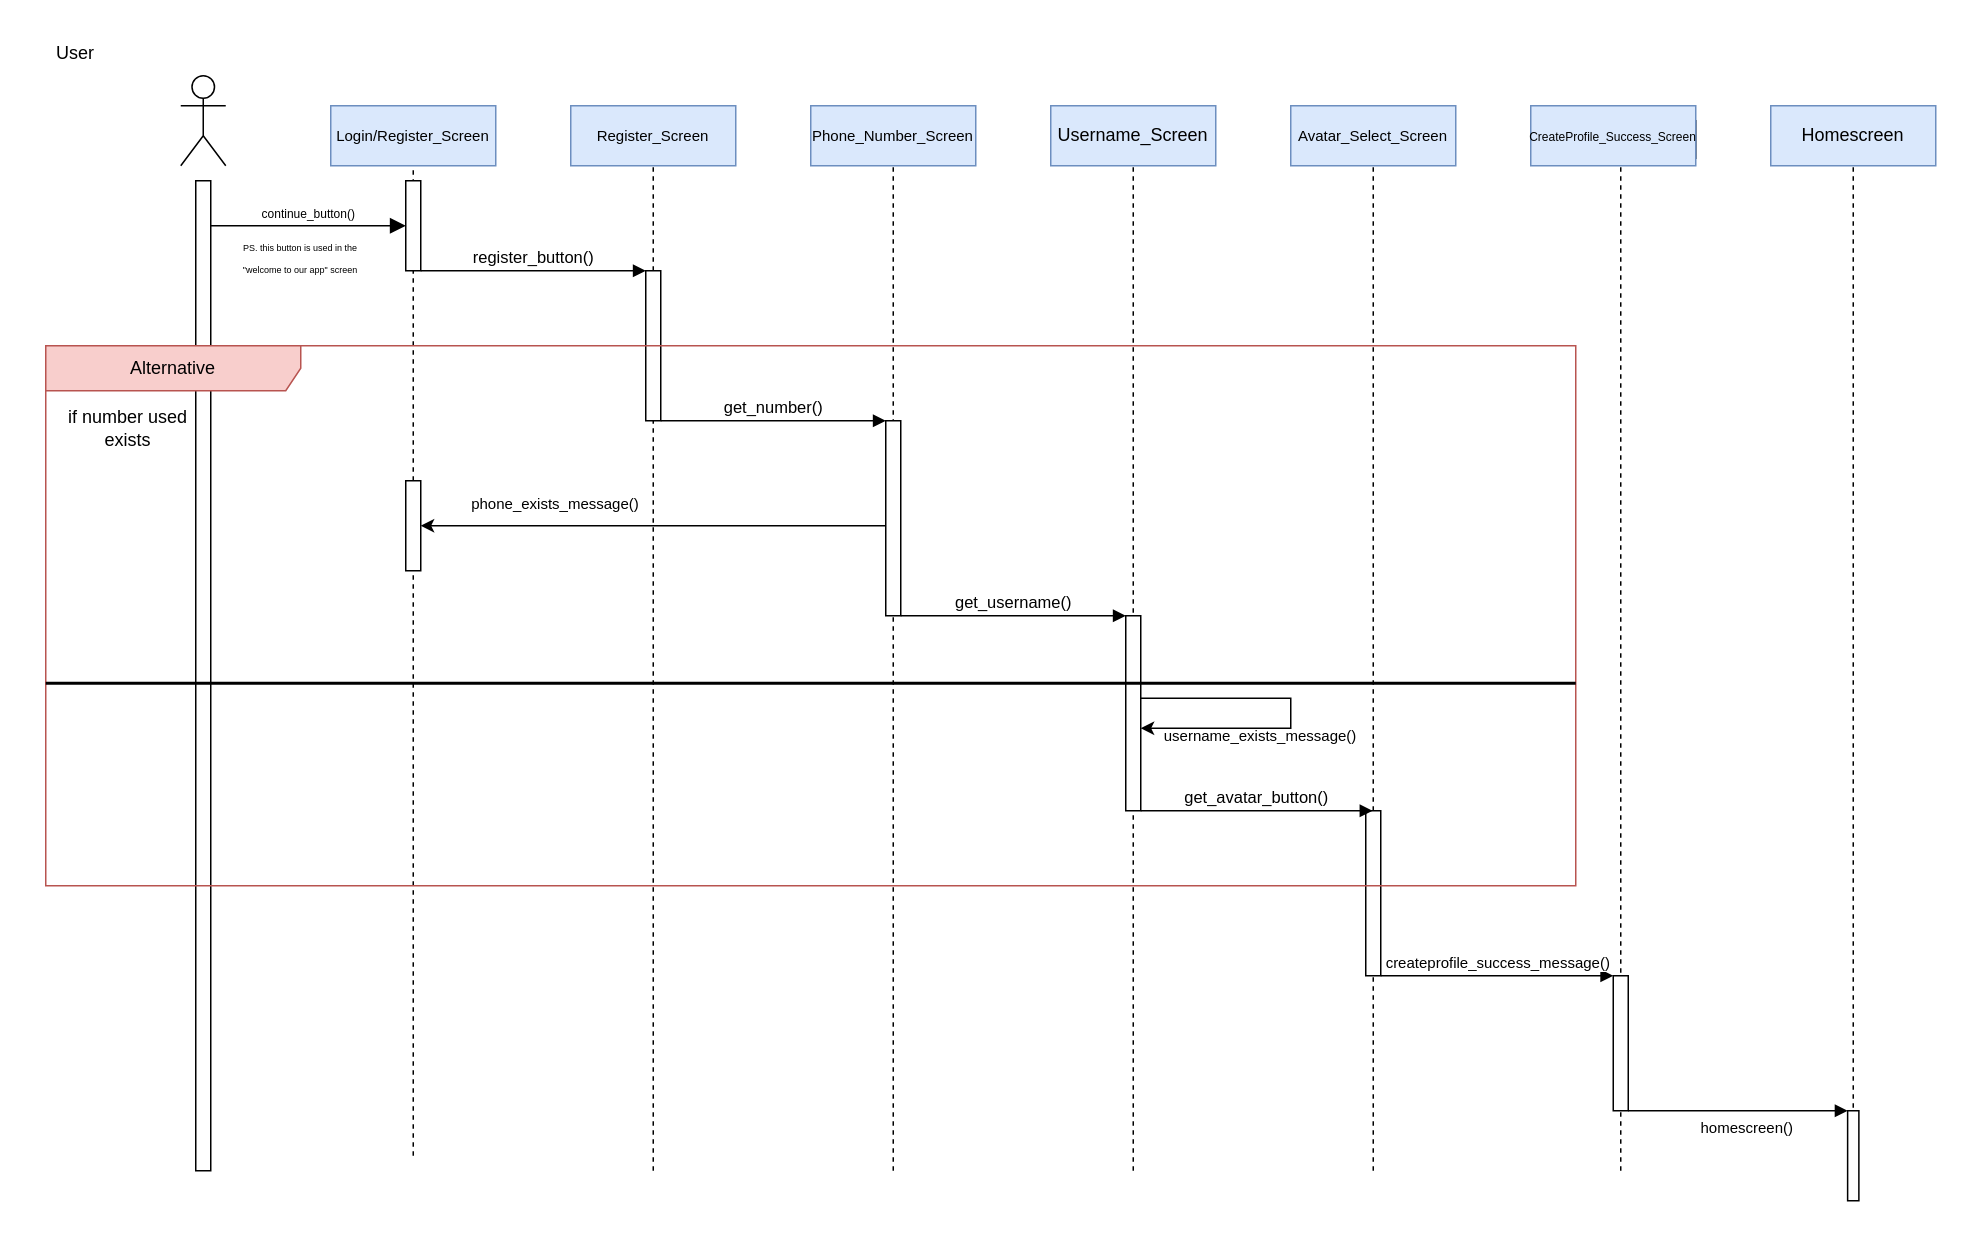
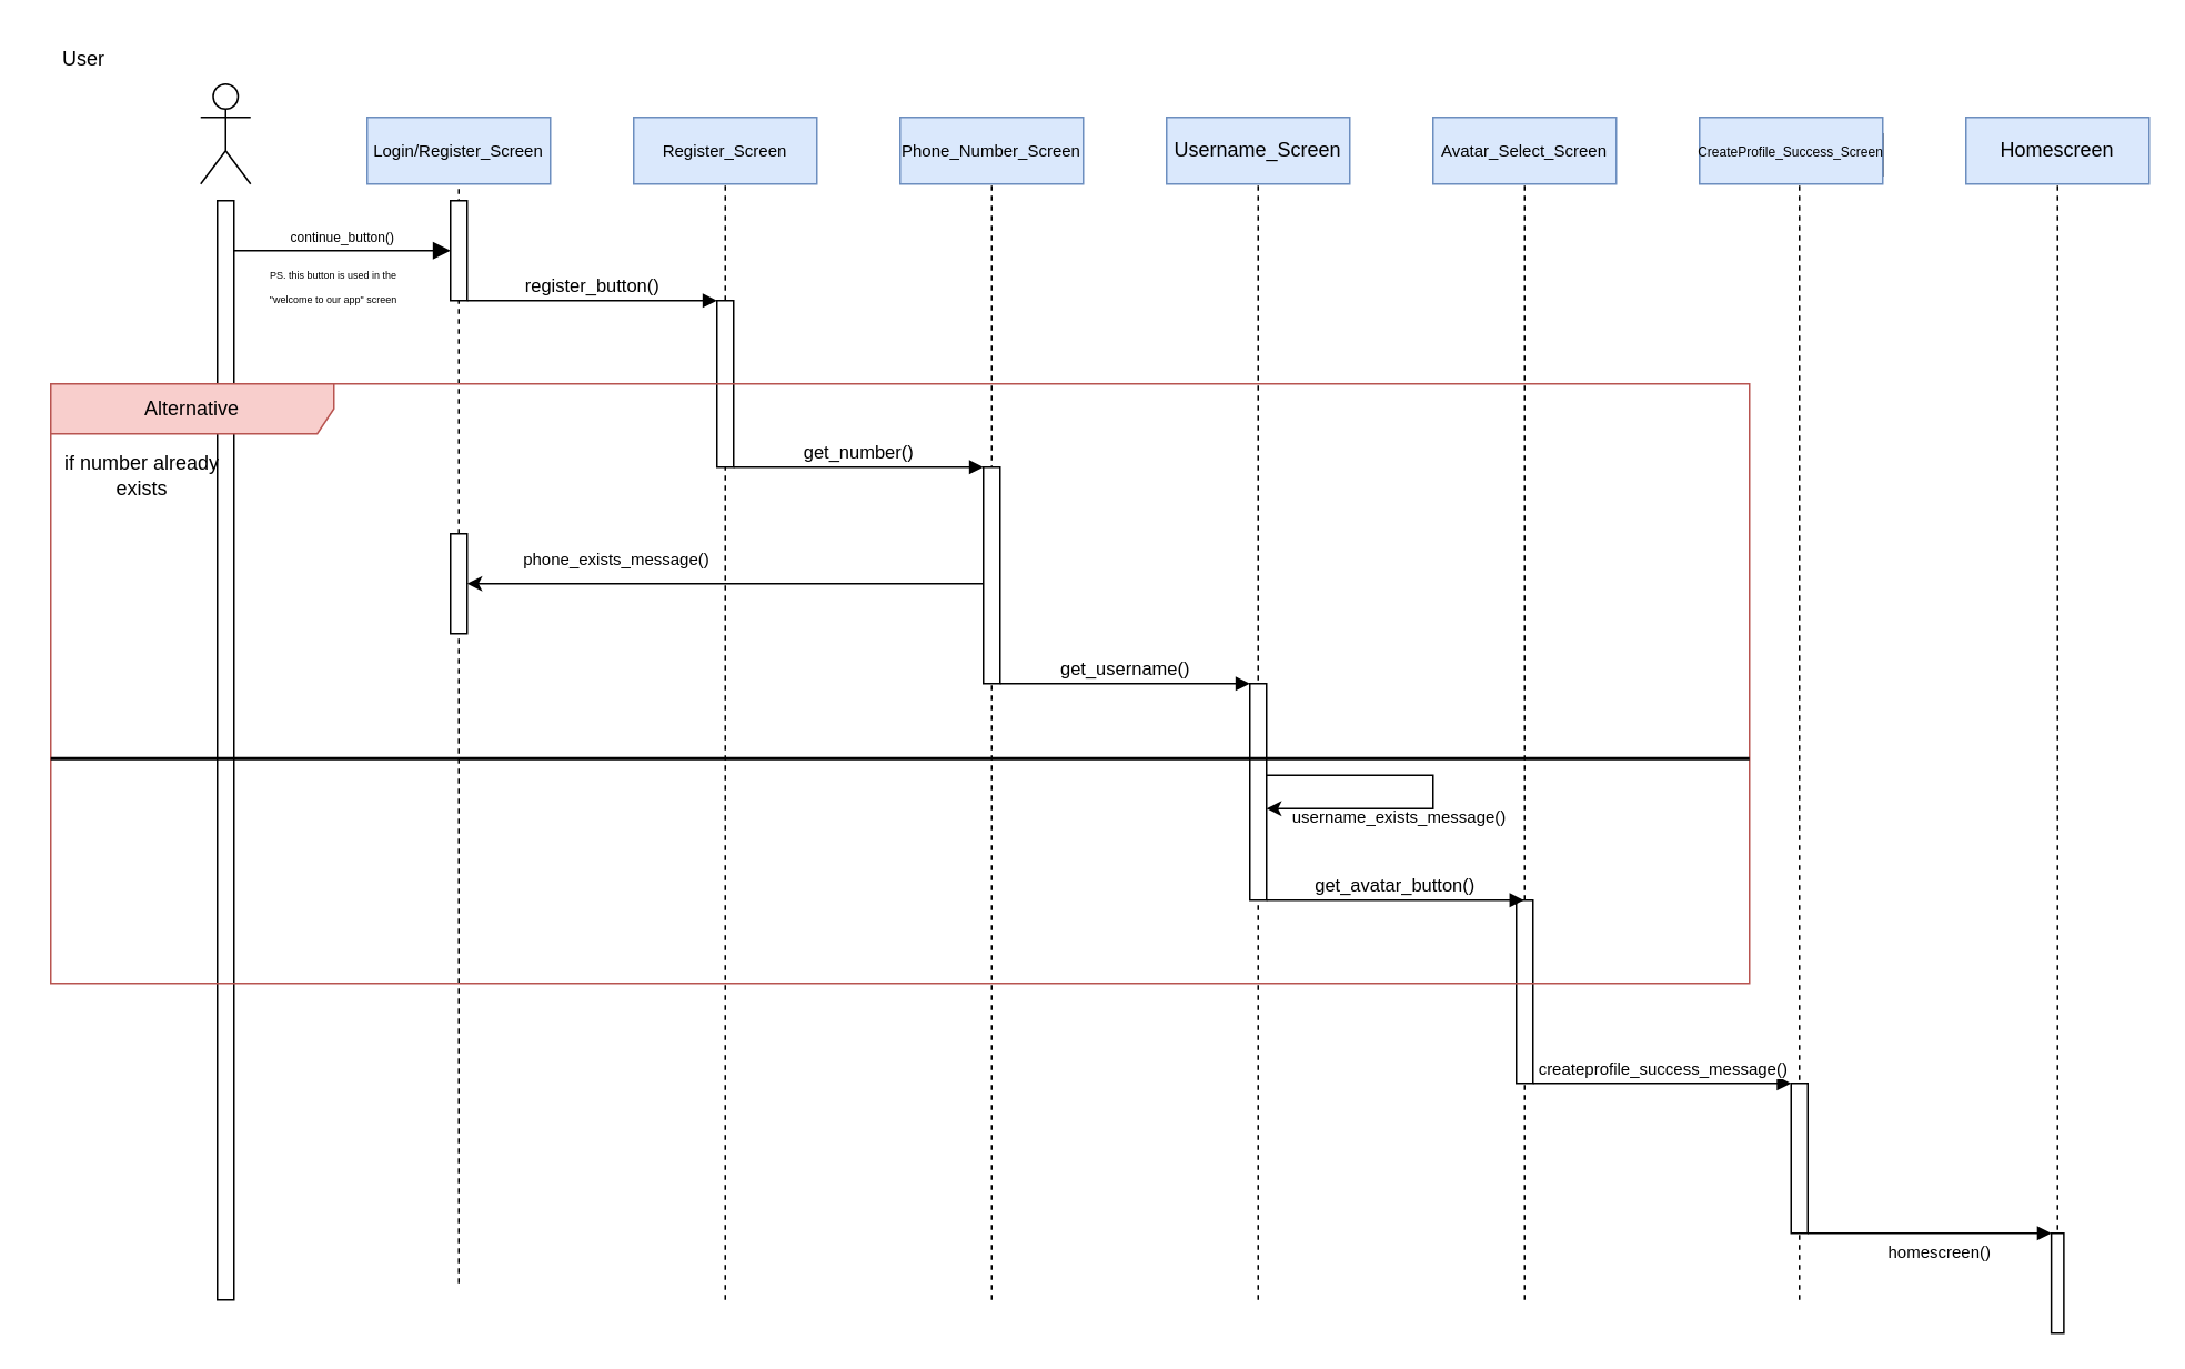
- <mxCell id="32" value="if number used exists" style="text;html=1;align=center;verticalAlign=middle;whiteSpace=wrap;rounded=0;" parent="31" vertex="1"><mxGeometry x="5" y="50" width="100" height="10" as="geometry" /></mxCell>
+ <mxCell id="32" value="if number already exists" style="text;html=1;align=center;verticalAlign=middle;whiteSpace=wrap;rounded=0;" parent="31" vertex="1"><mxGeometry x="5" y="50" width="100" height="10" as="geometry" /></mxCell>
